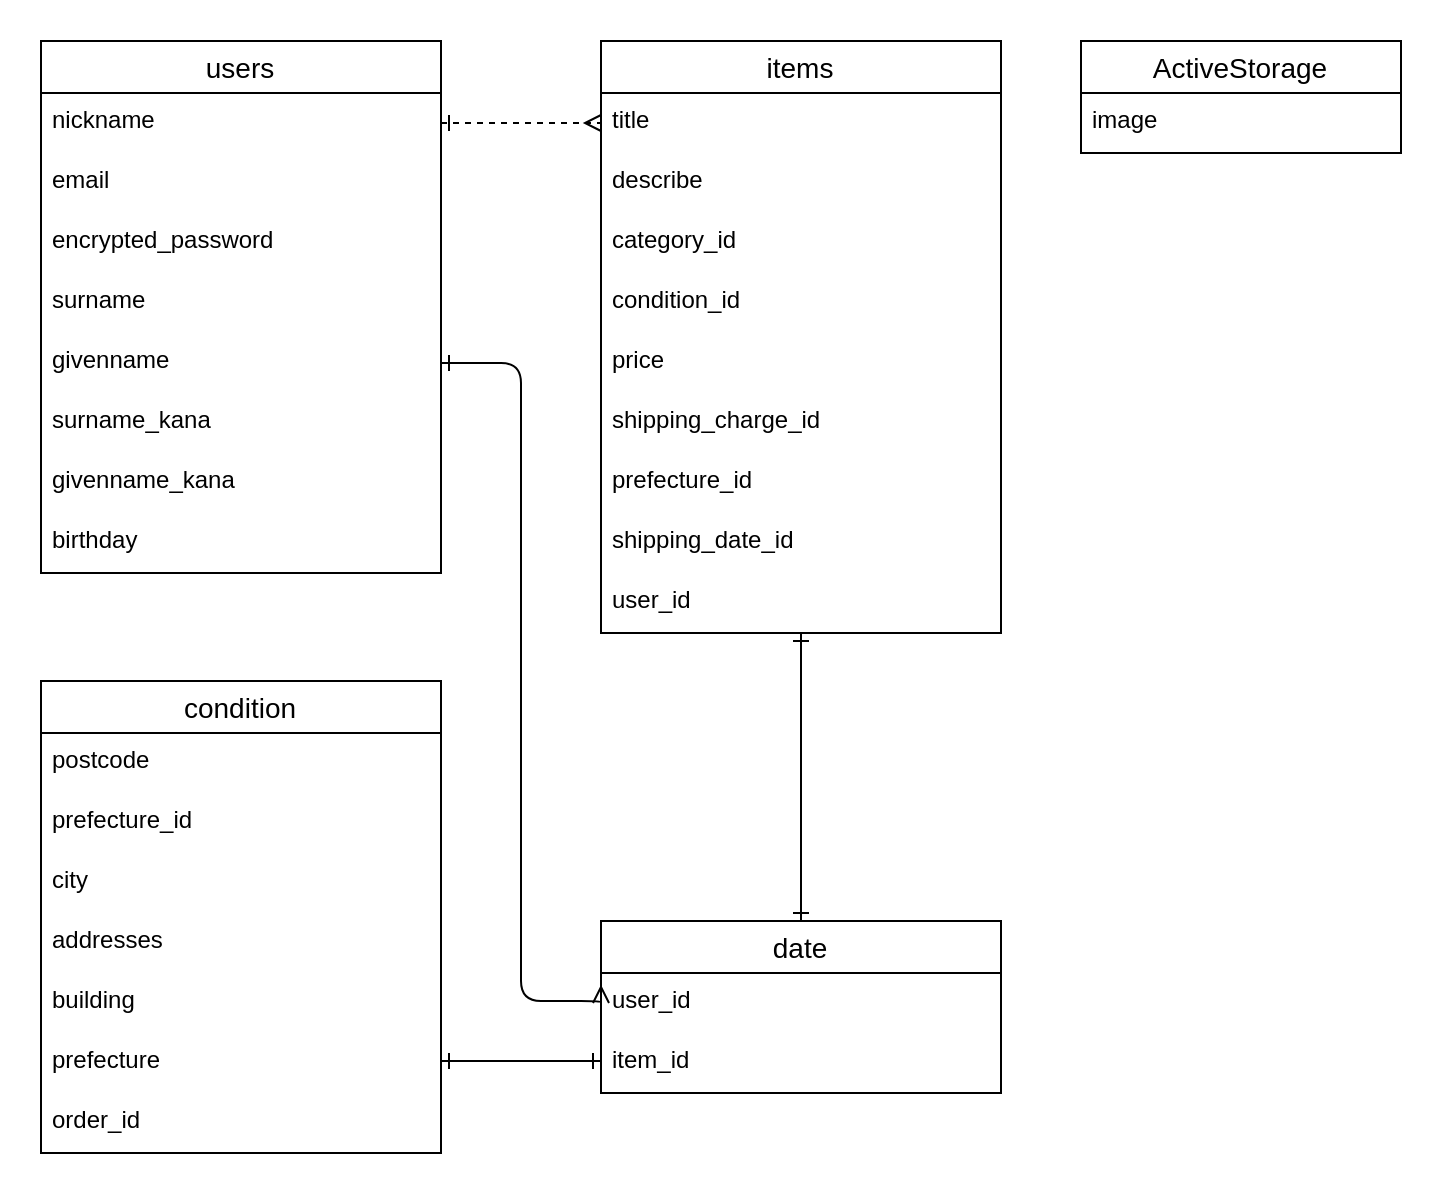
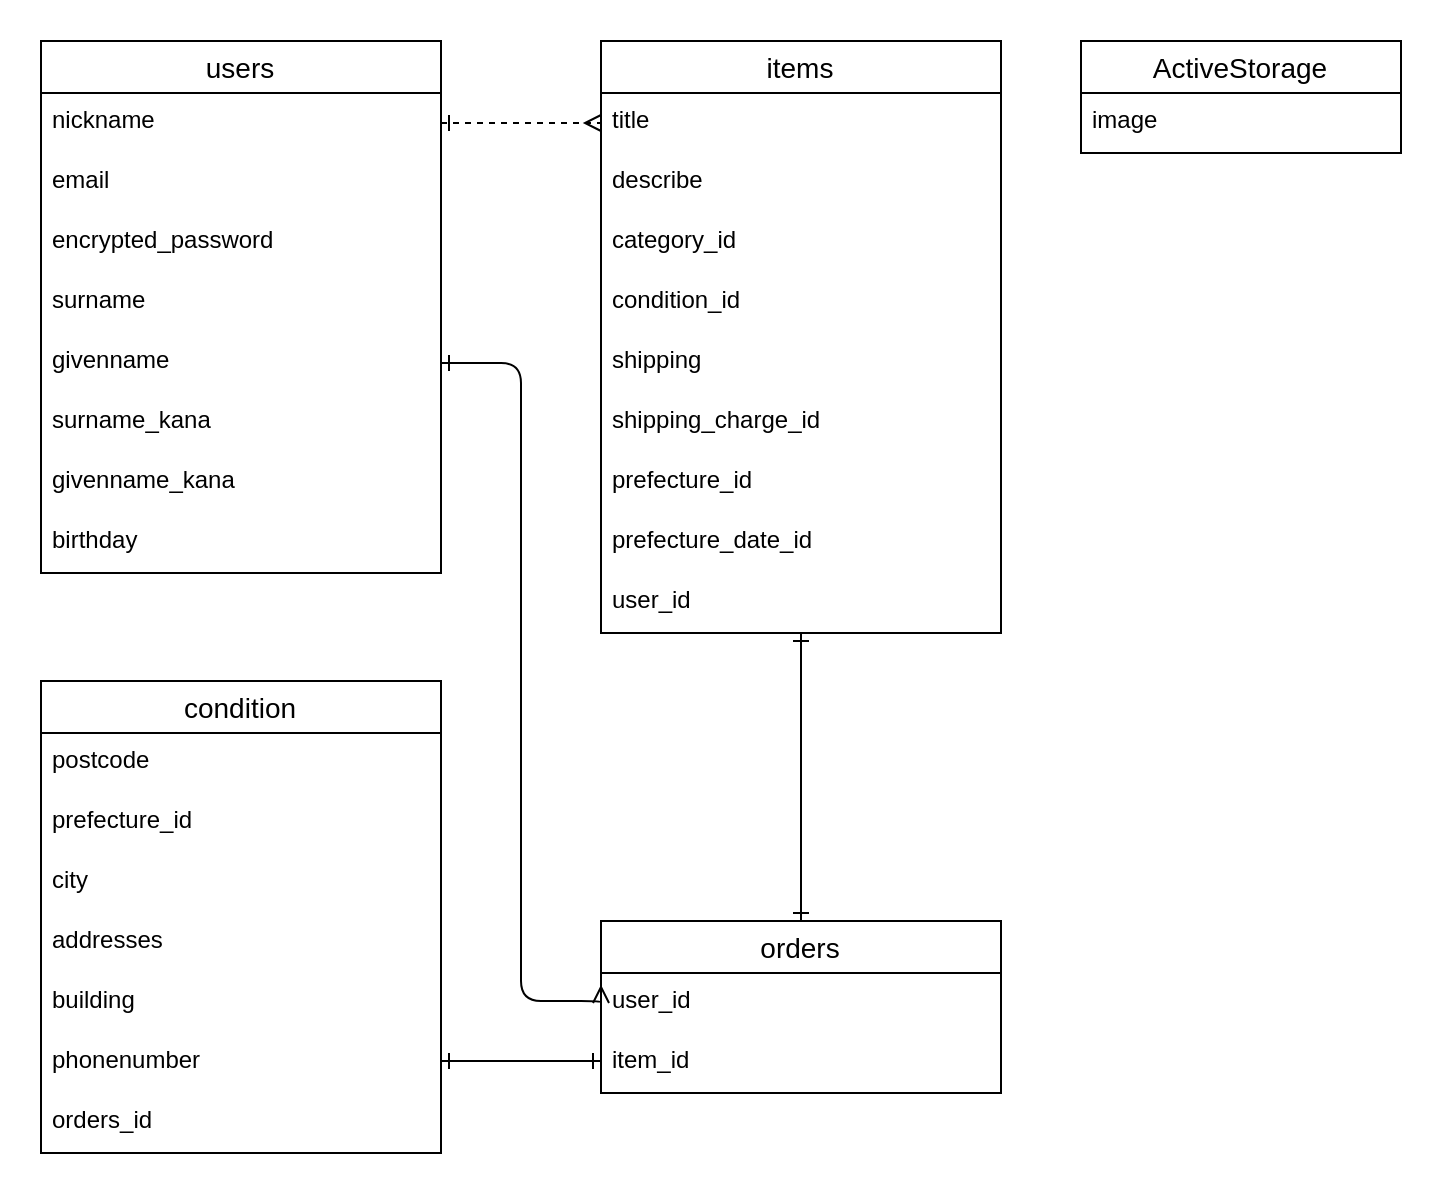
- <mxCell id="7" value="price" style="text;strokeColor=none;fillColor=none;spacingLeft=4;spacingRight=4;overflow=hidden;rotatable=0;points=[[0,0.5],[1,0.5]];portConstraint=eastwest;fontSize=12;" parent="2" vertex="1"><mxGeometry y="146" width="200" height="30" as="geometry" /></mxCell>
+ <mxCell id="7" value="shipping" style="text;strokeColor=none;fillColor=none;spacingLeft=4;spacingRight=4;overflow=hidden;rotatable=0;points=[[0,0.5],[1,0.5]];portConstraint=eastwest;fontSize=12;" parent="2" vertex="1"><mxGeometry y="146" width="200" height="30" as="geometry" /></mxCell>
- <mxCell id="10" value="shipping_date_id" style="text;strokeColor=none;fillColor=none;spacingLeft=4;spacingRight=4;overflow=hidden;rotatable=0;points=[[0,0.5],[1,0.5]];portConstraint=eastwest;fontSize=12;" parent="2" vertex="1"><mxGeometry y="236" width="200" height="30" as="geometry" /></mxCell>
+ <mxCell id="10" value="prefecture_date_id" style="text;strokeColor=none;fillColor=none;spacingLeft=4;spacingRight=4;overflow=hidden;rotatable=0;points=[[0,0.5],[1,0.5]];portConstraint=eastwest;fontSize=12;" parent="2" vertex="1"><mxGeometry y="236" width="200" height="30" as="geometry" /></mxCell>
- <mxCell id="34" value="date" style="swimlane;fontStyle=0;childLayout=stackLayout;horizontal=1;startSize=26;horizontalStack=0;resizeParent=1;resizeParentMax=0;resizeLast=0;collapsible=1;marginBottom=0;align=center;fontSize=14;" vertex="1" parent="1"><mxGeometry x="300" y="460" width="200" height="86" as="geometry" /></mxCell>
+ <mxCell id="34" value="orders" style="swimlane;fontStyle=0;childLayout=stackLayout;horizontal=1;startSize=26;horizontalStack=0;resizeParent=1;resizeParentMax=0;resizeLast=0;collapsible=1;marginBottom=0;align=center;fontSize=14;" vertex="1" parent="1"><mxGeometry x="300" y="460" width="200" height="86" as="geometry" /></mxCell>
- <mxCell id="19" value="prefecture" style="text;strokeColor=none;fillColor=none;spacingLeft=4;spacingRight=4;overflow=hidden;rotatable=0;points=[[0,0.5],[1,0.5]];portConstraint=eastwest;fontSize=12;" parent="13" vertex="1"><mxGeometry y="176" width="200" height="30" as="geometry" /></mxCell>
+ <mxCell id="19" value="phonenumber" style="text;strokeColor=none;fillColor=none;spacingLeft=4;spacingRight=4;overflow=hidden;rotatable=0;points=[[0,0.5],[1,0.5]];portConstraint=eastwest;fontSize=12;" parent="13" vertex="1"><mxGeometry y="176" width="200" height="30" as="geometry" /></mxCell>
- <mxCell id="20" value="order_id" style="text;strokeColor=none;fillColor=none;spacingLeft=4;spacingRight=4;overflow=hidden;rotatable=0;points=[[0,0.5],[1,0.5]];portConstraint=eastwest;fontSize=12;" vertex="1" parent="13"><mxGeometry y="206" width="200" height="30" as="geometry" /></mxCell>
+ <mxCell id="20" value="orders_id" style="text;strokeColor=none;fillColor=none;spacingLeft=4;spacingRight=4;overflow=hidden;rotatable=0;points=[[0,0.5],[1,0.5]];portConstraint=eastwest;fontSize=12;" vertex="1" parent="13"><mxGeometry y="206" width="200" height="30" as="geometry" /></mxCell>
